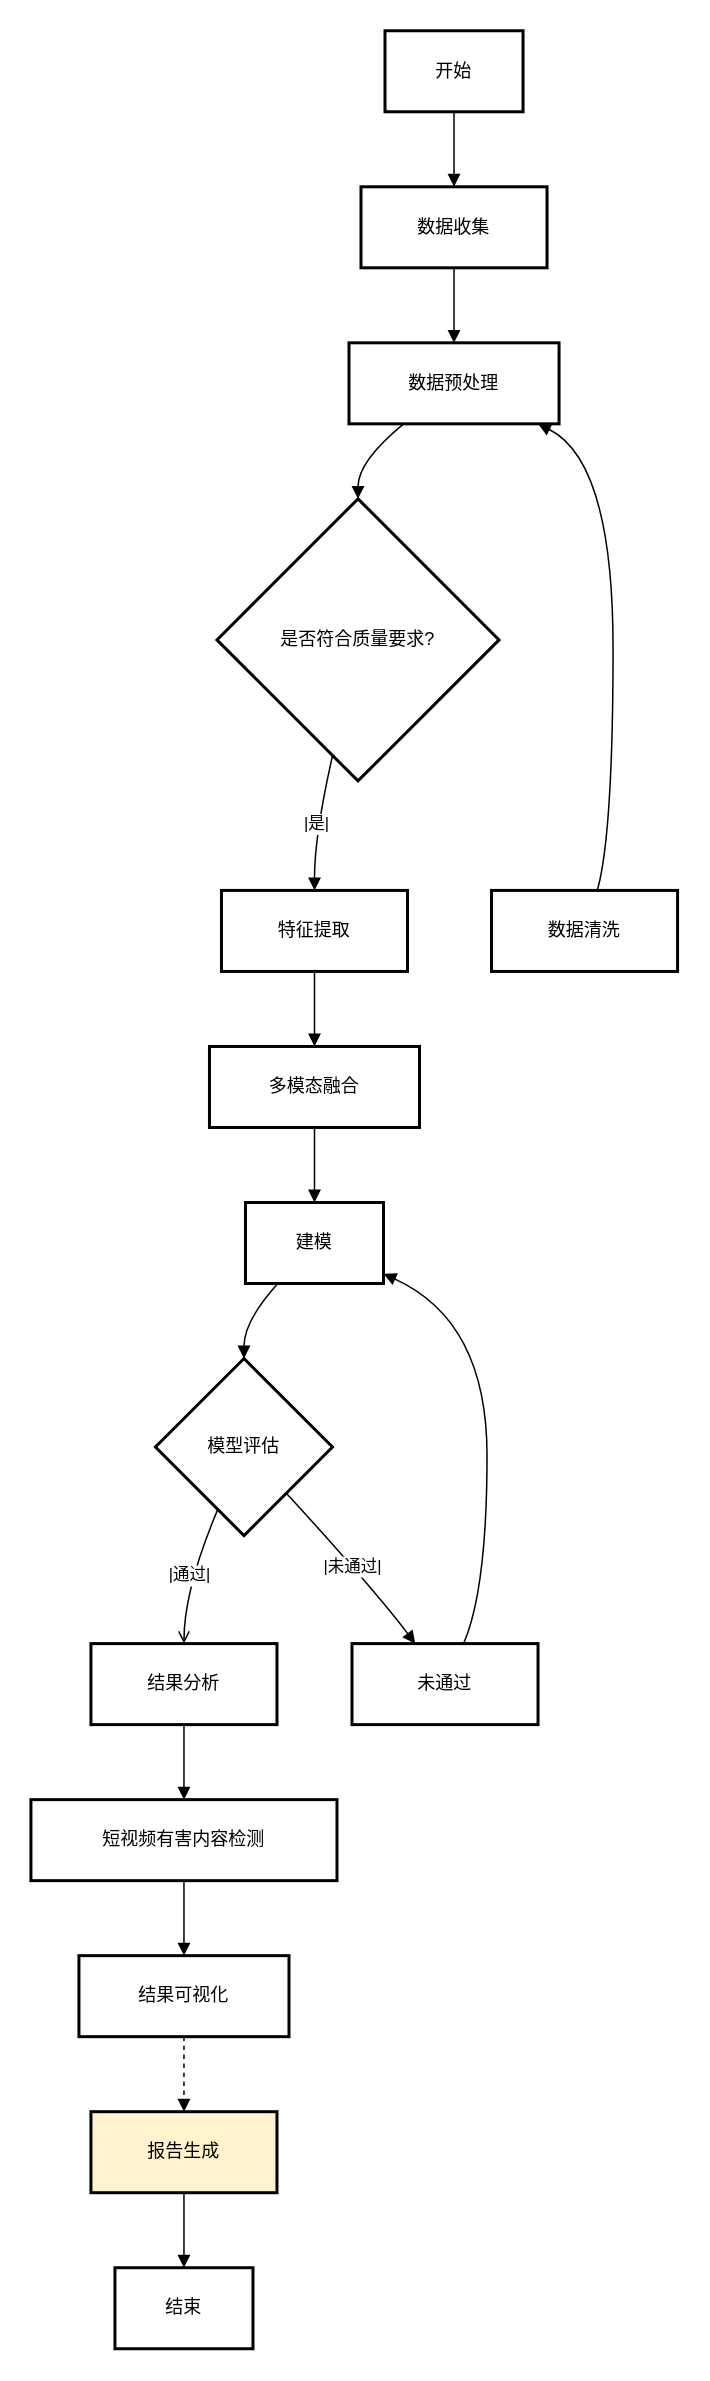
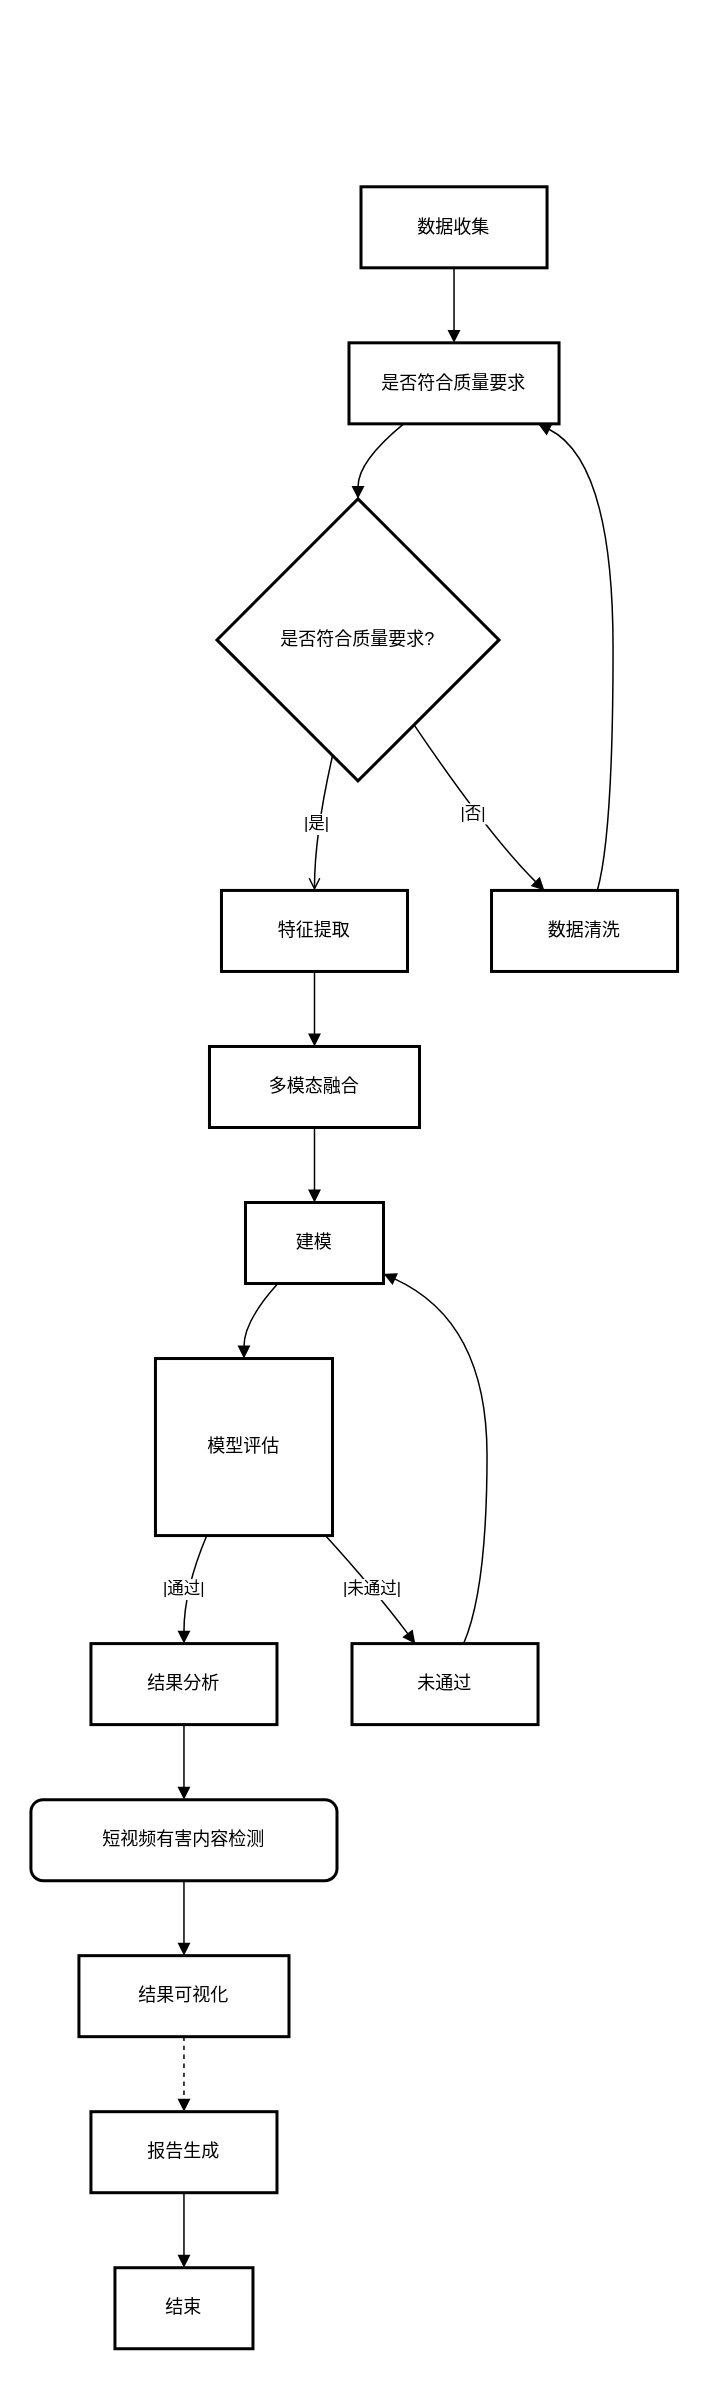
- <mxCell id="2" value="开始" style="whiteSpace=wrap;strokeWidth=2;" vertex="1" parent="1"><mxGeometry x="256" y="20" width="92" height="54" as="geometry" /></mxCell>
- <mxCell id="17" value="" style="curved=1;startArrow=none;endArrow=block;exitX=0.5;exitY=1;entryX=0.5;entryY=0;" edge="1" parent="1" source="2" target="3"><mxGeometry relative="1" as="geometry"><Array as="points" /></mxGeometry></mxCell>
- <mxCell id="4" value="数据预处理" style="whiteSpace=wrap;strokeWidth=2;" vertex="1" parent="1"><mxGeometry x="232" y="228" width="140" height="54" as="geometry" /></mxCell>
+ <mxCell id="4" value="是否符合质量要求" style="whiteSpace=wrap;strokeWidth=2;" vertex="1" parent="1"><mxGeometry x="232" y="228" width="140" height="54" as="geometry" /></mxCell>
+ <mxCell id="21" value="|否|" style="curved=1;startArrow=none;endArrow=block;exitX=0.83;exitY=1;entryX=0.28;entryY=-0.01;" edge="1" parent="1" source="5" target="7"><mxGeometry relative="1" as="geometry"><Array as="points"><mxPoint x="325" y="556" /></Array></mxGeometry></mxCell>
- <mxCell id="20" value="|是|" style="curved=1;startArrow=none;endArrow=block;exitX=0.39;exitY=1;entryX=0.5;entryY=-0.01;" edge="1" parent="1" source="5" target="6"><mxGeometry relative="1" as="geometry"><Array as="points"><mxPoint x="209" y="556" /></Array></mxGeometry></mxCell>
+ <mxCell id="20" value="|是|" style="curved=1;startArrow=none;endArrow=open;exitX=0.39;exitY=1;entryX=0.5;entryY=-0.01;" edge="1" parent="1" source="5" target="6"><mxGeometry relative="1" as="geometry"><Array as="points"><mxPoint x="209" y="556" /></Array></mxGeometry></mxCell>
- <mxCell id="10" value="模型评估" style="rhombus;strokeWidth=2;whiteSpace=wrap;" vertex="1" parent="1"><mxGeometry x="103" y="905" width="118" height="118" as="geometry" /></mxCell>
+ <mxCell id="10" value="模型评估" style="strokeWidth=2;whiteSpace=wrap;rounded=0;" vertex="1" parent="1"><mxGeometry x="103" y="905" width="118" height="118" as="geometry" /></mxCell>
- <mxCell id="26" value="|通过|" style="curved=1;startArrow=none;endArrow=open;exitX=0.29;exitY=1;entryX=0.5;entryY=0;" edge="1" parent="1" source="10" target="11"><mxGeometry relative="1" as="geometry"><Array as="points"><mxPoint x="122" y="1059" /></Array></mxGeometry></mxCell>
+ <mxCell id="26" value="|通过|" style="curved=1;startArrow=none;endArrow=block;exitX=0.29;exitY=1;entryX=0.5;entryY=0;" edge="1" parent="1" source="10" target="11"><mxGeometry relative="1" as="geometry"><Array as="points"><mxPoint x="122" y="1059" /></Array></mxGeometry></mxCell>
- <mxCell id="13" value="短视频有害内容检测" style="whiteSpace=wrap;strokeWidth=2;" vertex="1" parent="1"><mxGeometry x="20" y="1199" width="204" height="54" as="geometry" /></mxCell>
+ <mxCell id="13" value="短视频有害内容检测" style="whiteSpace=wrap;strokeWidth=2;rounded=1;" vertex="1" parent="1"><mxGeometry x="20" y="1199" width="204" height="54" as="geometry" /></mxCell>
- <mxCell id="15" value="报告生成" style="whiteSpace=wrap;strokeWidth=2;fillColor=#fff2cc;" vertex="1" parent="1"><mxGeometry x="60" y="1407" width="124" height="54" as="geometry" /></mxCell>
+ <mxCell id="15" value="报告生成" style="whiteSpace=wrap;strokeWidth=2;" vertex="1" parent="1"><mxGeometry x="60" y="1407" width="124" height="54" as="geometry" /></mxCell>
